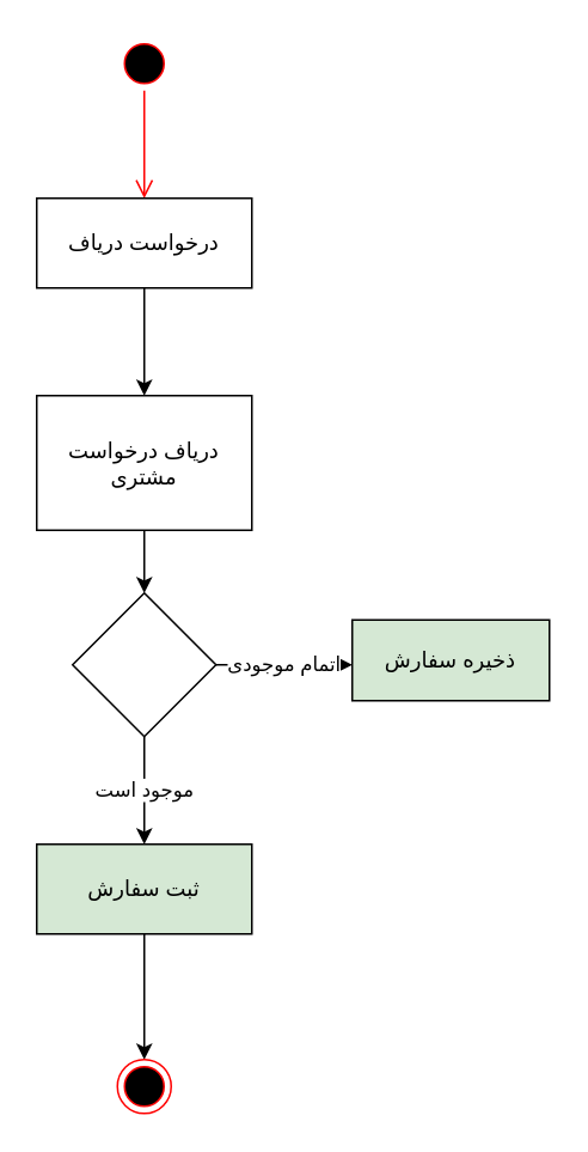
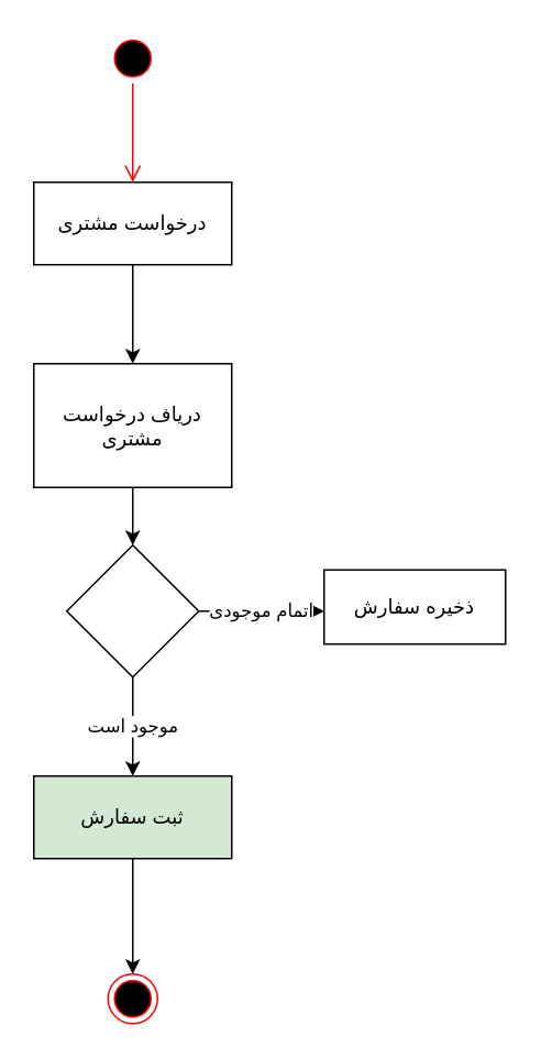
- <mxCell id="4" value="درخواست دریاف" style="rounded=0;whiteSpace=wrap;html=1;" vertex="1" parent="1"><mxGeometry x="20" y="110" width="120" height="50" as="geometry" /></mxCell>
+ <mxCell id="4" value="درخواست مشتری" style="rounded=0;whiteSpace=wrap;html=1;" vertex="1" parent="1"><mxGeometry x="20" y="110" width="120" height="50" as="geometry" /></mxCell>
- <mxCell id="10" value="ذخیره سفارش" style="rounded=0;whiteSpace=wrap;html=1;fillColor=#d5e8d4;" vertex="1" parent="1"><mxGeometry x="196" y="345" width="110" height="45" as="geometry" /></mxCell>
+ <mxCell id="10" value="ذخیره سفارش" style="rounded=0;whiteSpace=wrap;html=1;" vertex="1" parent="1"><mxGeometry x="196" y="345" width="110" height="45" as="geometry" /></mxCell>
